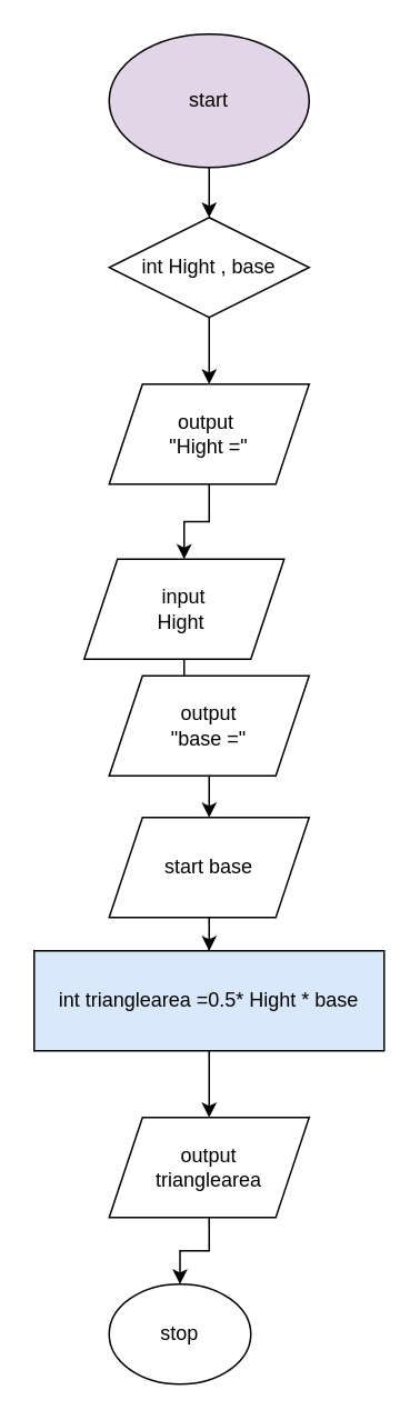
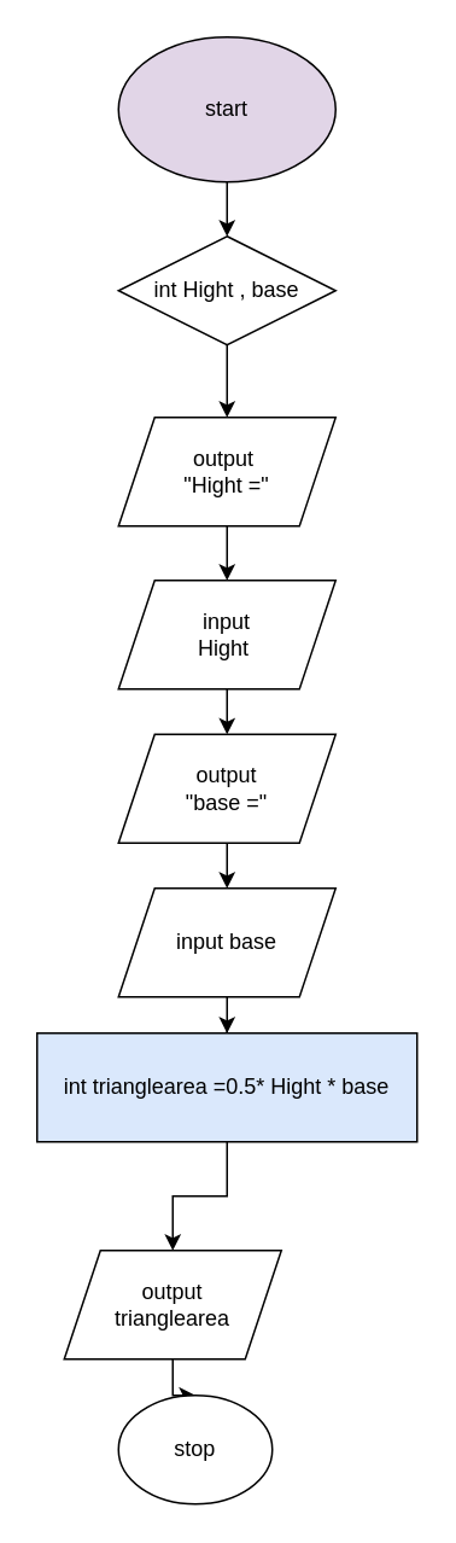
- <mxCell id="7" value="input&lt;br&gt;Hight&amp;nbsp;" style="shape=parallelogram;perimeter=parallelogramPerimeter;whiteSpace=wrap;html=1;fixedSize=1;" vertex="1" parent="1"><mxGeometry x="50" y="335" width="120" height="60" as="geometry" /></mxCell>
+ <mxCell id="7" value="input&lt;br&gt;Hight&amp;nbsp;" style="shape=parallelogram;perimeter=parallelogramPerimeter;whiteSpace=wrap;html=1;fixedSize=1;" vertex="1" parent="1"><mxGeometry x="65" y="320" width="120" height="60" as="geometry" /></mxCell>
- <mxCell id="13" value="start base" style="shape=parallelogram;perimeter=parallelogramPerimeter;whiteSpace=wrap;html=1;fixedSize=1;" vertex="1" parent="1"><mxGeometry x="65" y="490" width="120" height="60" as="geometry" /></mxCell>
+ <mxCell id="13" value="input base" style="shape=parallelogram;perimeter=parallelogramPerimeter;whiteSpace=wrap;html=1;fixedSize=1;" vertex="1" parent="1"><mxGeometry x="65" y="490" width="120" height="60" as="geometry" /></mxCell>
- <mxCell id="17" value="output&lt;br&gt;trianglearea" style="shape=parallelogram;perimeter=parallelogramPerimeter;whiteSpace=wrap;html=1;fixedSize=1;" vertex="1" parent="1"><mxGeometry x="65" y="670" width="120" height="60" as="geometry" /></mxCell>
+ <mxCell id="17" value="output&lt;br&gt;trianglearea" style="shape=parallelogram;perimeter=parallelogramPerimeter;whiteSpace=wrap;html=1;fixedSize=1;" vertex="1" parent="1"><mxGeometry x="35" y="690" width="120" height="60" as="geometry" /></mxCell>
